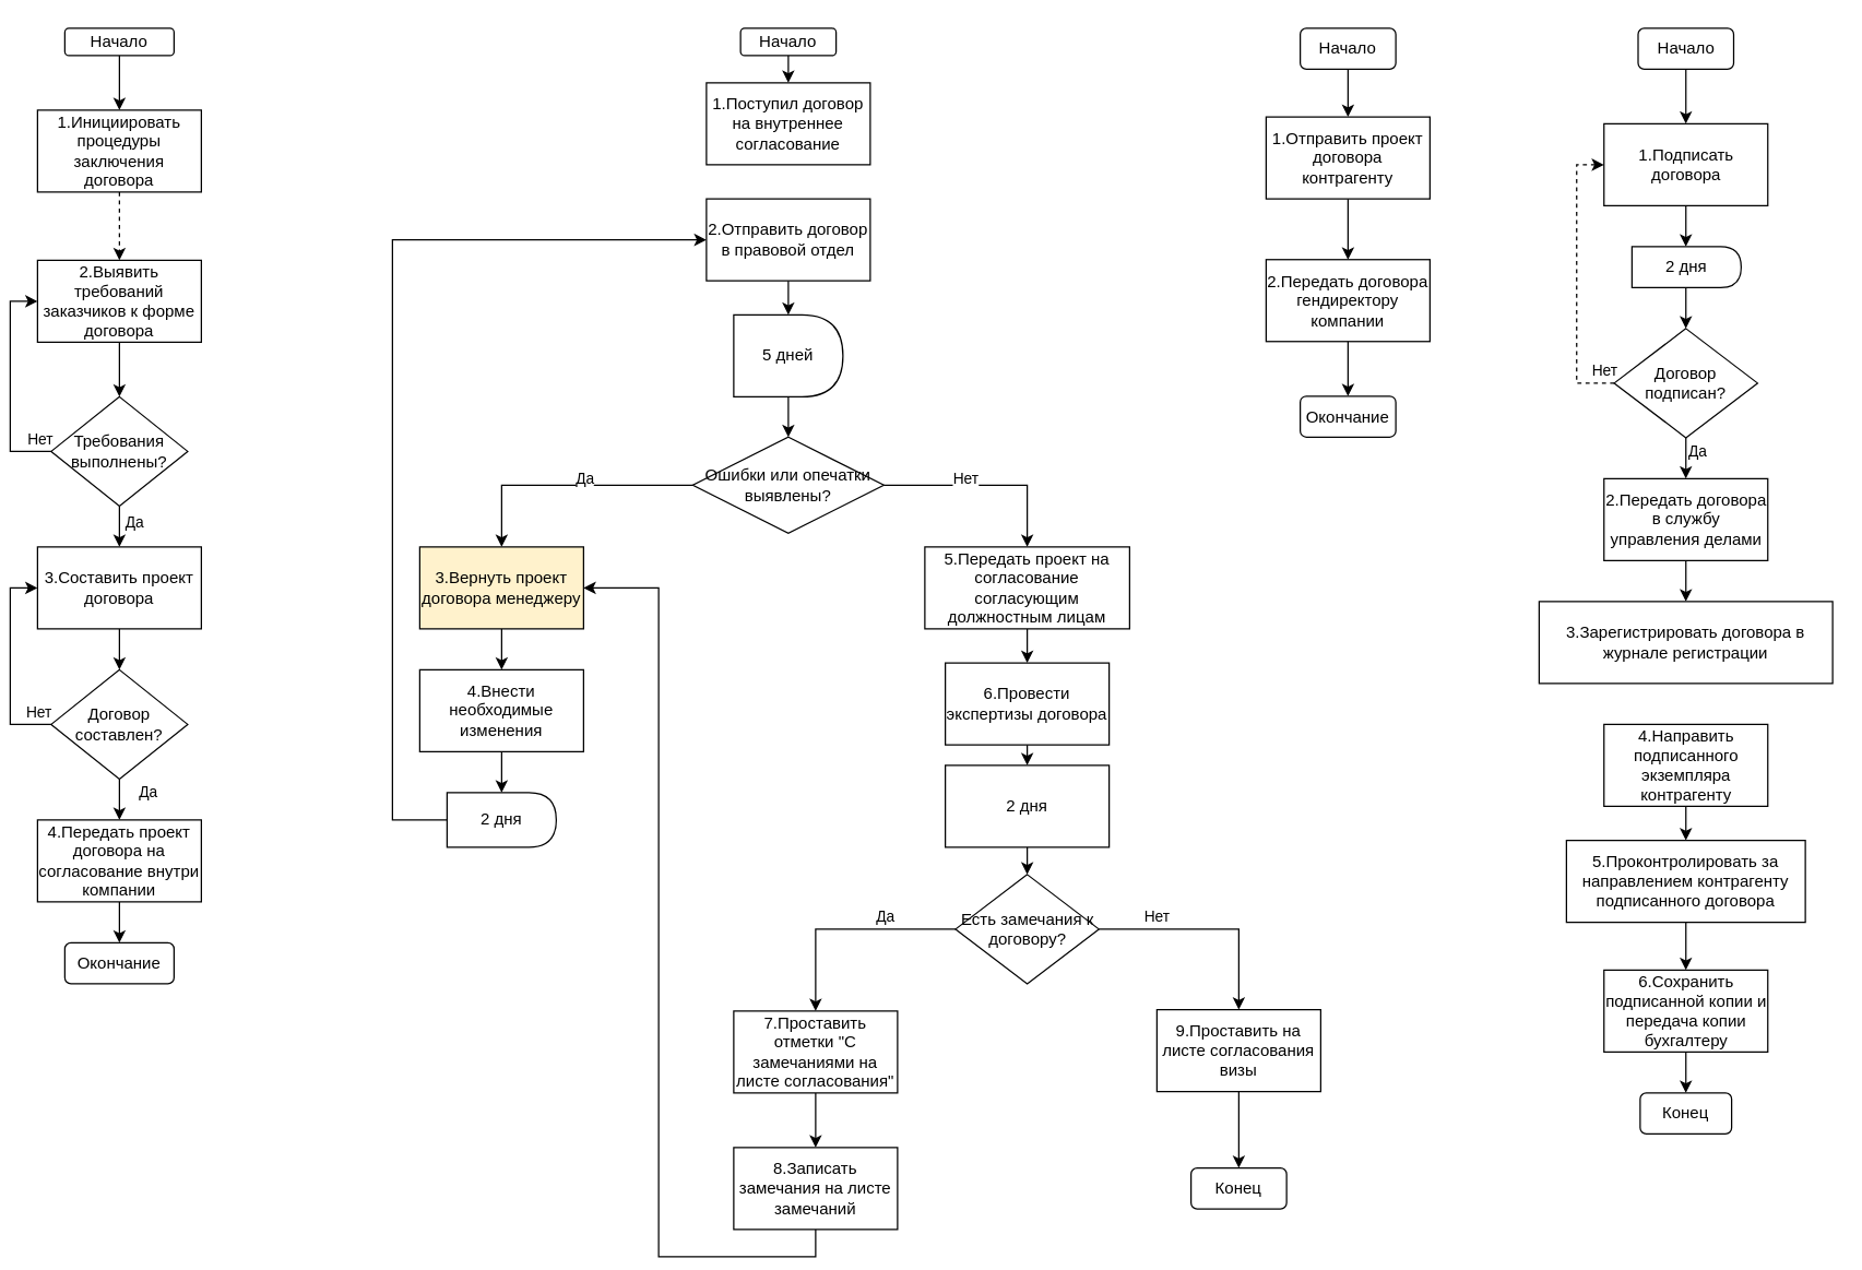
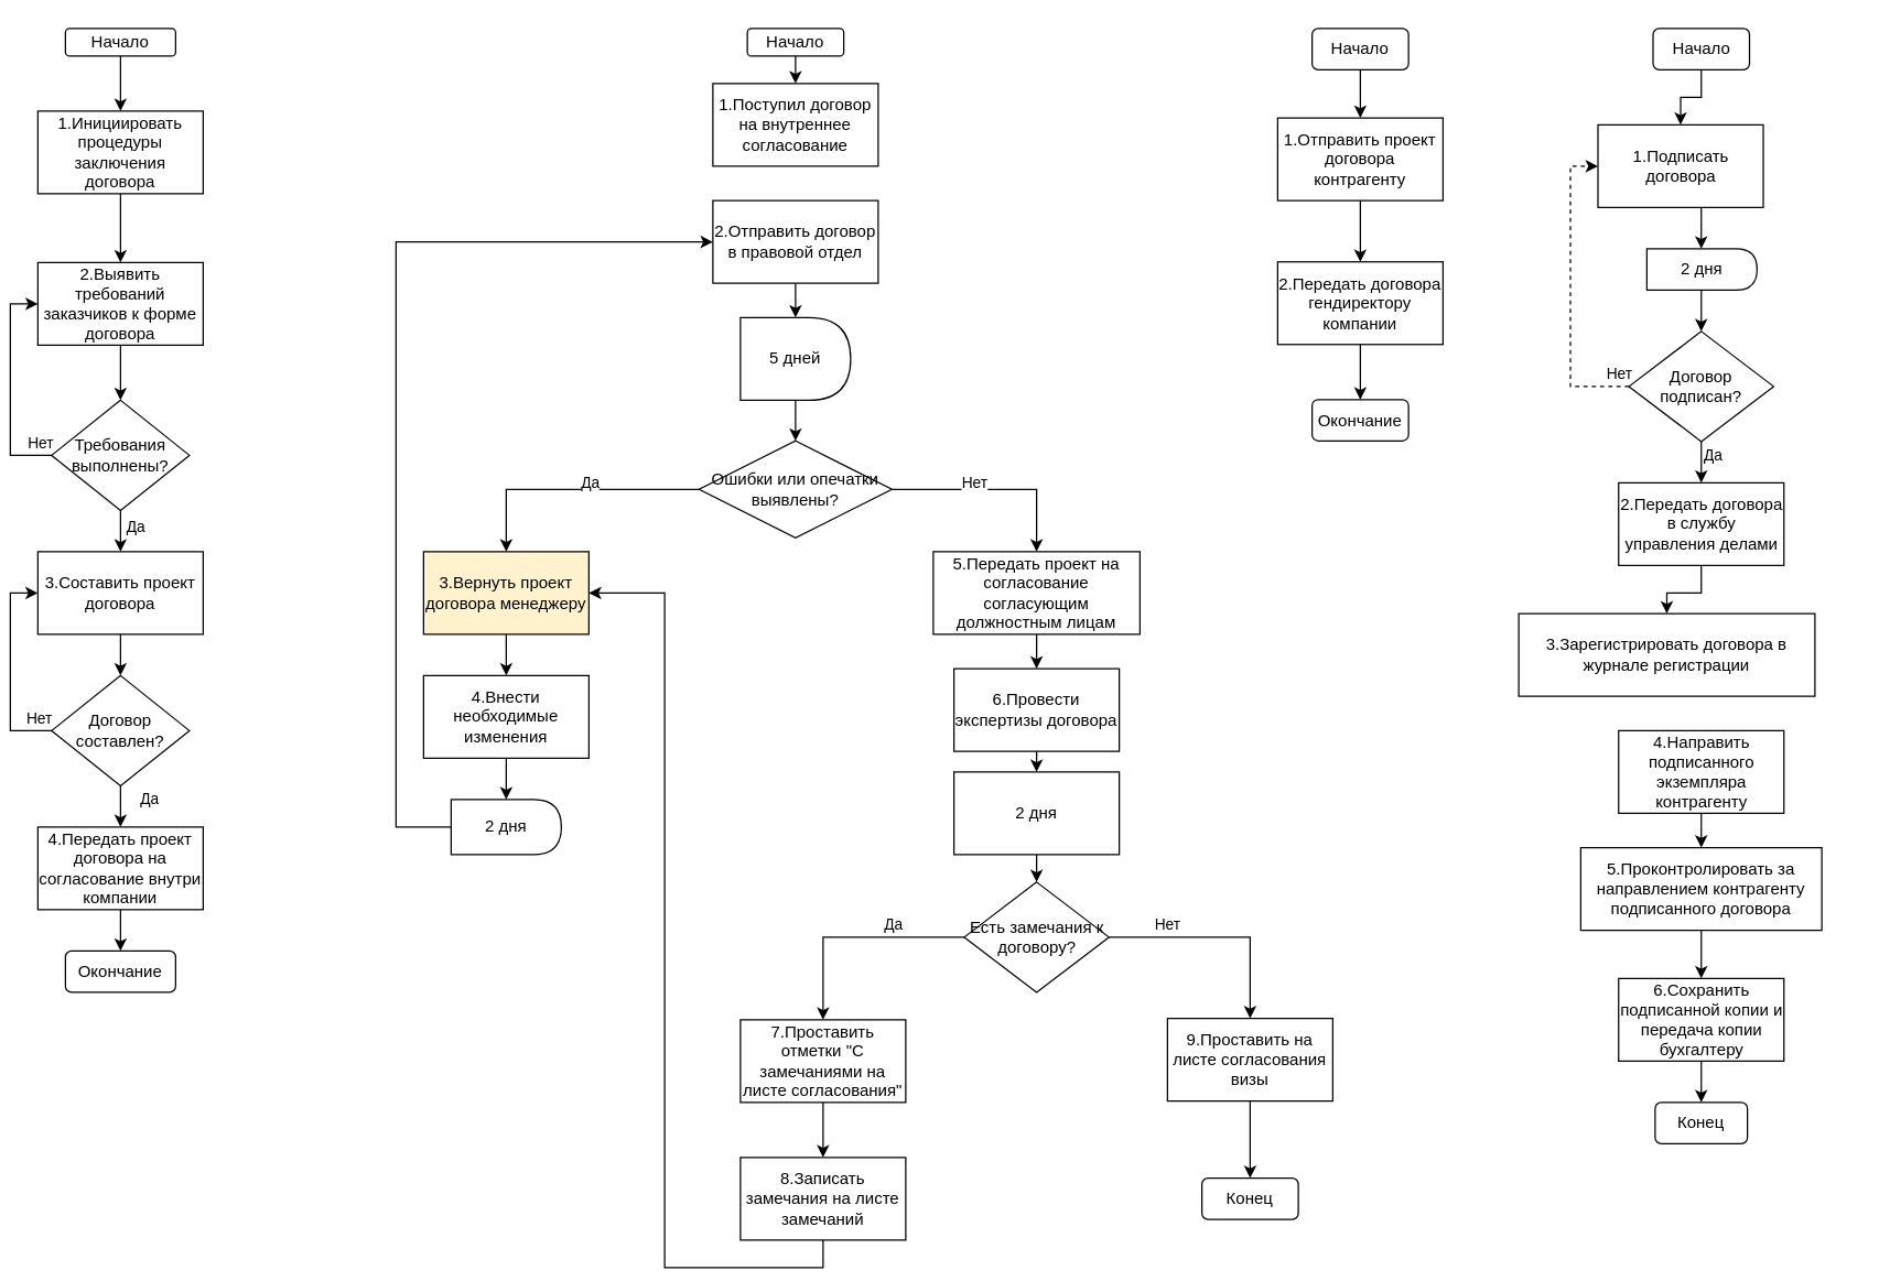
- <mxCell id="67" value="1.Подписать договора" style="rounded=0;whiteSpace=wrap;html=1;" parent="1" vertex="1"><mxGeometry x="1167.5" y="90" width="120" height="60" as="geometry" /></mxCell>
+ <mxCell id="67" value="1.Подписать договора" style="rounded=0;whiteSpace=wrap;html=1;" parent="1" vertex="1"><mxGeometry x="1152.5" y="90" width="120" height="60" as="geometry" /></mxCell>
- <mxCell id="4" style="edgeStyle=orthogonalEdgeStyle;rounded=0;orthogonalLoop=1;jettySize=auto;html=1;exitX=0.5;exitY=1;exitDx=0;exitDy=0;entryX=0.5;entryY=0;entryDx=0;entryDy=0;dashed=1;" parent="1" source="5" target="7" edge="1"><mxGeometry relative="1" as="geometry" /></mxCell>
+ <mxCell id="4" style="edgeStyle=orthogonalEdgeStyle;rounded=0;orthogonalLoop=1;jettySize=auto;html=1;exitX=0.5;exitY=1;exitDx=0;exitDy=0;entryX=0.5;entryY=0;entryDx=0;entryDy=0;" parent="1" source="5" target="7" edge="1"><mxGeometry relative="1" as="geometry" /></mxCell>
- <mxCell id="76" value="3.Зарегистрировать договора в журнале регистрации" style="rounded=0;whiteSpace=wrap;html=1;" parent="1" vertex="1"><mxGeometry x="1120" y="440" width="215" height="60" as="geometry" /></mxCell>
+ <mxCell id="76" value="3.Зарегистрировать договора в журнале регистрации" style="rounded=0;whiteSpace=wrap;html=1;" parent="1" vertex="1"><mxGeometry x="1095" y="445" width="215" height="60" as="geometry" /></mxCell>
